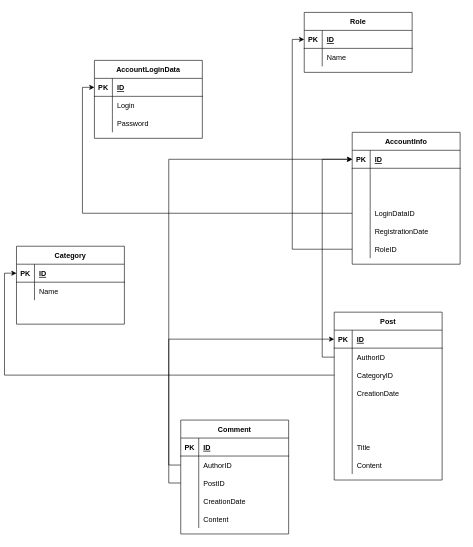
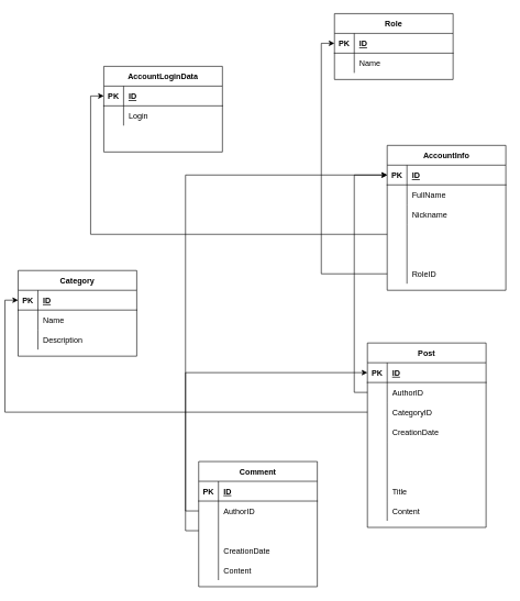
- <mxCell id="11" value="Password" style="shape=partialRectangle;connectable=0;fillColor=none;top=0;left=0;bottom=0;right=0;align=left;spacingLeft=6;overflow=hidden;" parent="9" vertex="1"><mxGeometry x="30" width="150" height="30" as="geometry" /></mxCell>
+ <mxCell id="18" value="FullName" style="shape=partialRectangle;connectable=0;fillColor=none;top=0;left=0;bottom=0;right=0;align=left;spacingLeft=6;overflow=hidden;" parent="16" vertex="1"><mxGeometry x="30" width="150" height="30" as="geometry" /></mxCell>
+ <mxCell id="21" value="Nickname" style="shape=partialRectangle;connectable=0;fillColor=none;top=0;left=0;bottom=0;right=0;align=left;spacingLeft=6;overflow=hidden;" parent="19" vertex="1"><mxGeometry x="30" width="150" height="30" as="geometry" /></mxCell>
- <mxCell id="24" value="LoginDataID" style="shape=partialRectangle;connectable=0;fillColor=none;top=0;left=0;bottom=0;right=0;align=left;spacingLeft=6;overflow=hidden;" parent="22" vertex="1"><mxGeometry x="30" width="150" height="30" as="geometry" /></mxCell>
- <mxCell id="27" value="RegistrationDate" style="shape=partialRectangle;connectable=0;fillColor=none;top=0;left=0;bottom=0;right=0;align=left;spacingLeft=6;overflow=hidden;" parent="25" vertex="1"><mxGeometry x="30" width="150" height="30" as="geometry" /></mxCell>
+ <mxCell id="64" value="Description" style="shape=partialRectangle;connectable=0;fillColor=none;top=0;left=0;bottom=0;right=0;align=left;spacingLeft=6;overflow=hidden;" parent="62" vertex="1"><mxGeometry x="30" width="150" height="30" as="geometry" /></mxCell>
- <mxCell id="74" value="PostID" style="shape=partialRectangle;connectable=0;fillColor=none;top=0;left=0;bottom=0;right=0;align=left;spacingLeft=6;overflow=hidden;" parent="72" vertex="1"><mxGeometry x="30" width="150" height="30" as="geometry" /></mxCell>
